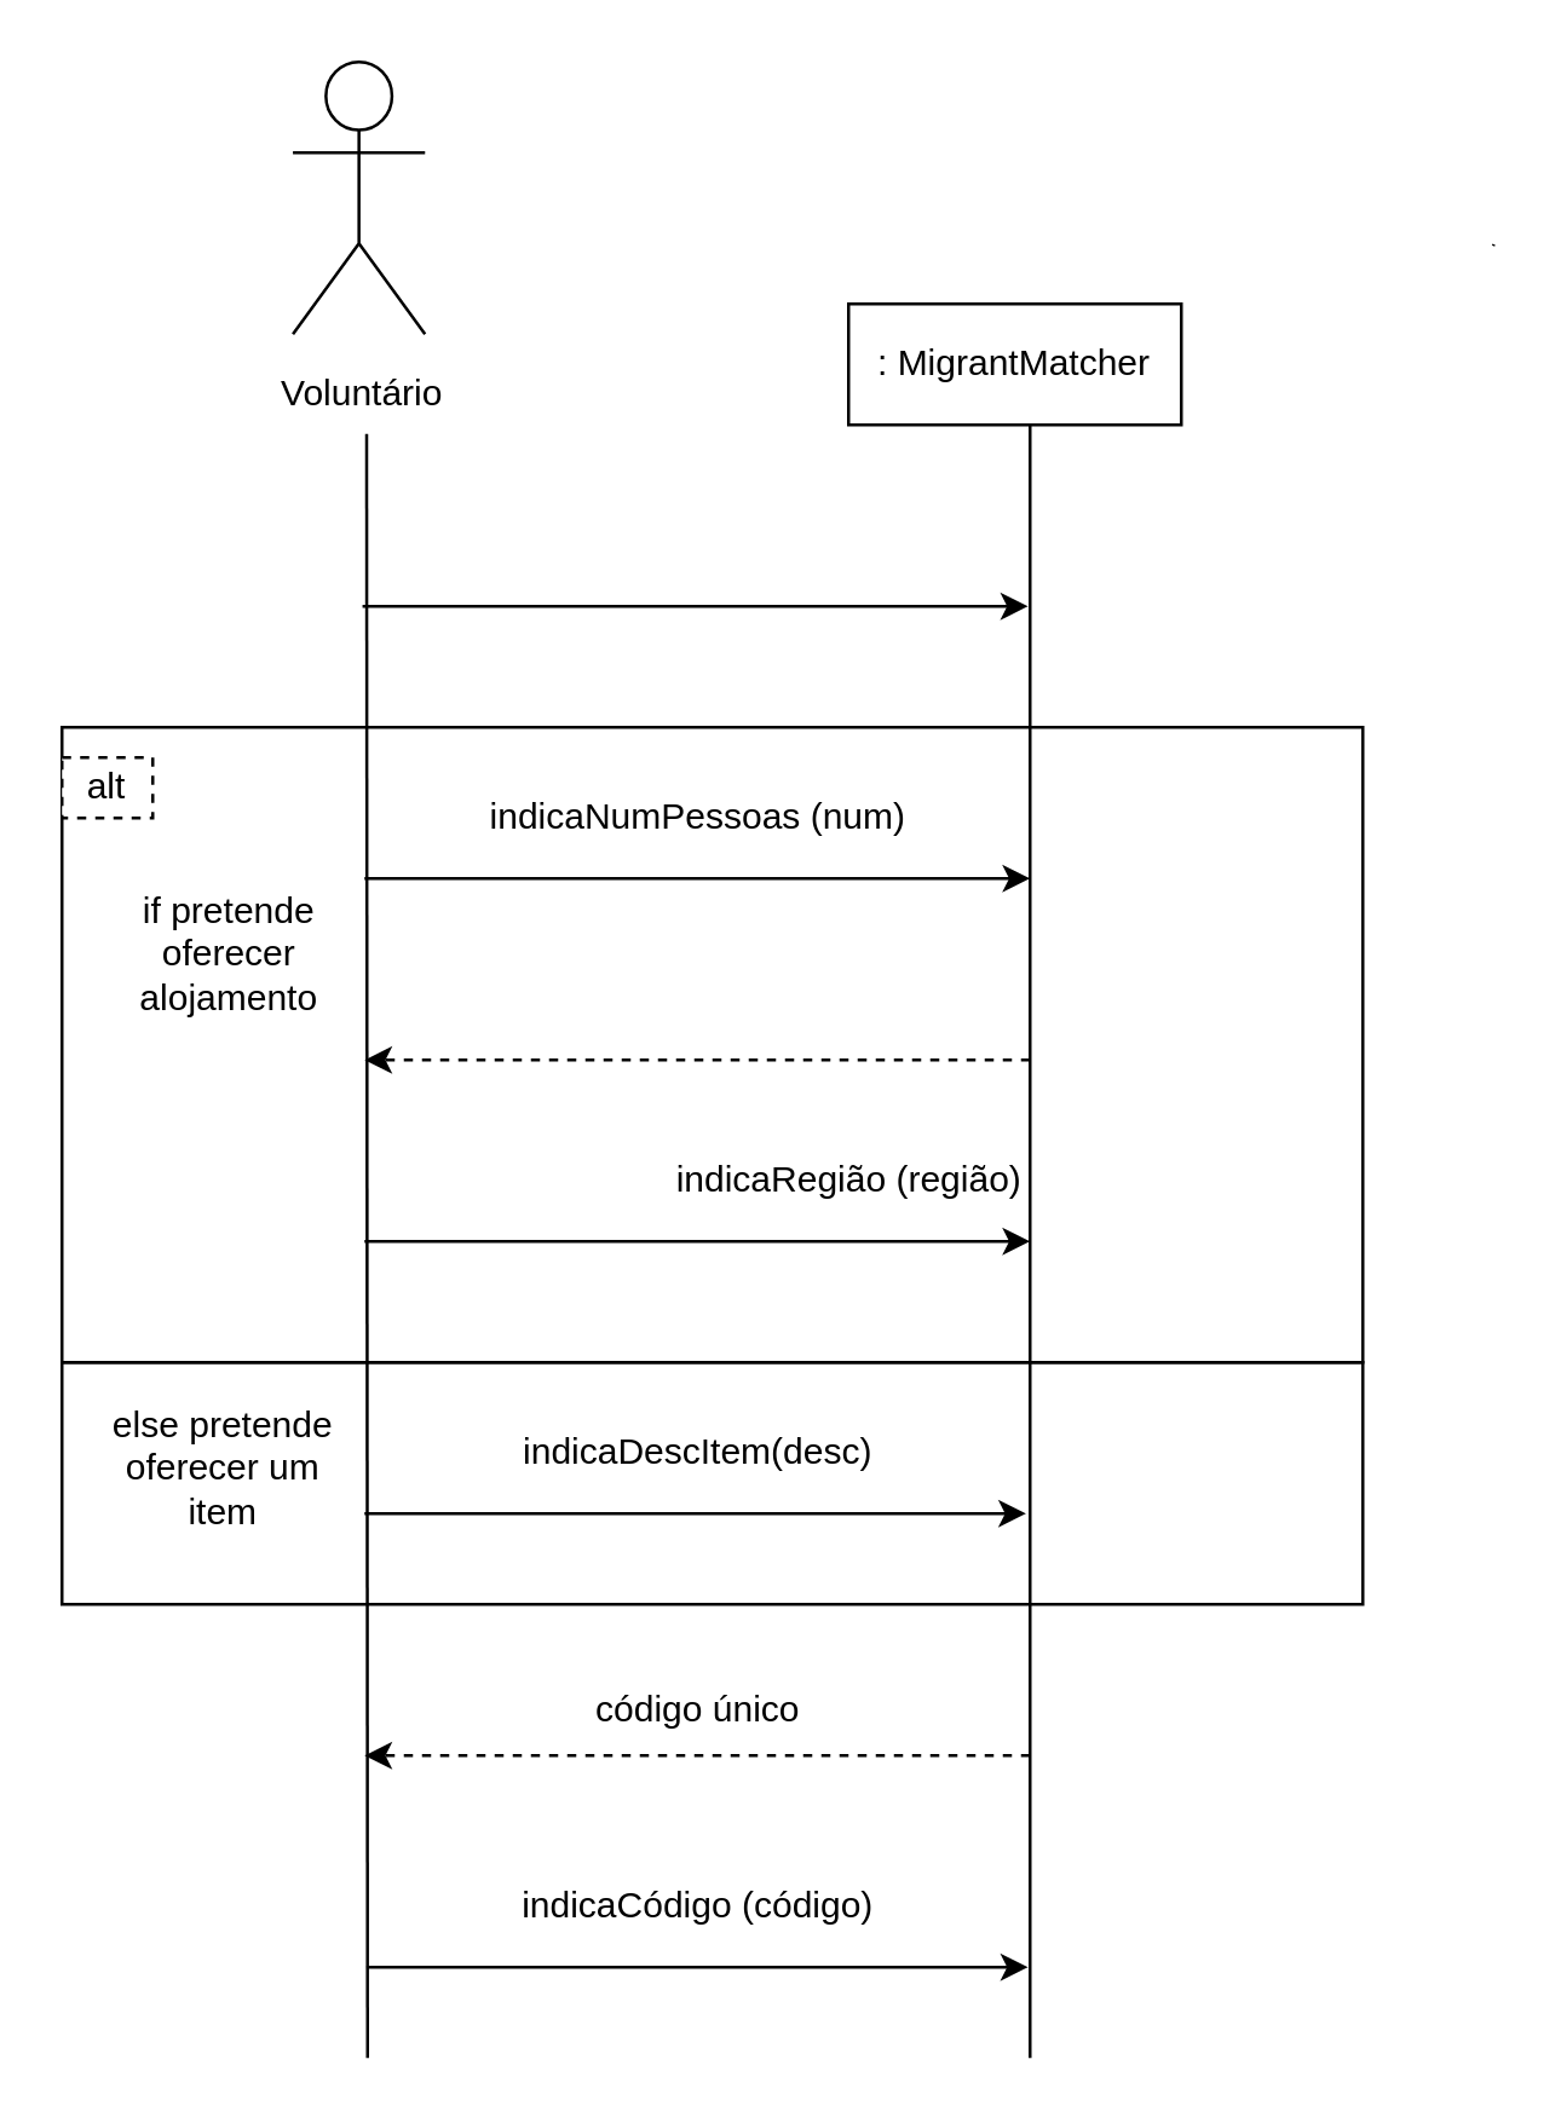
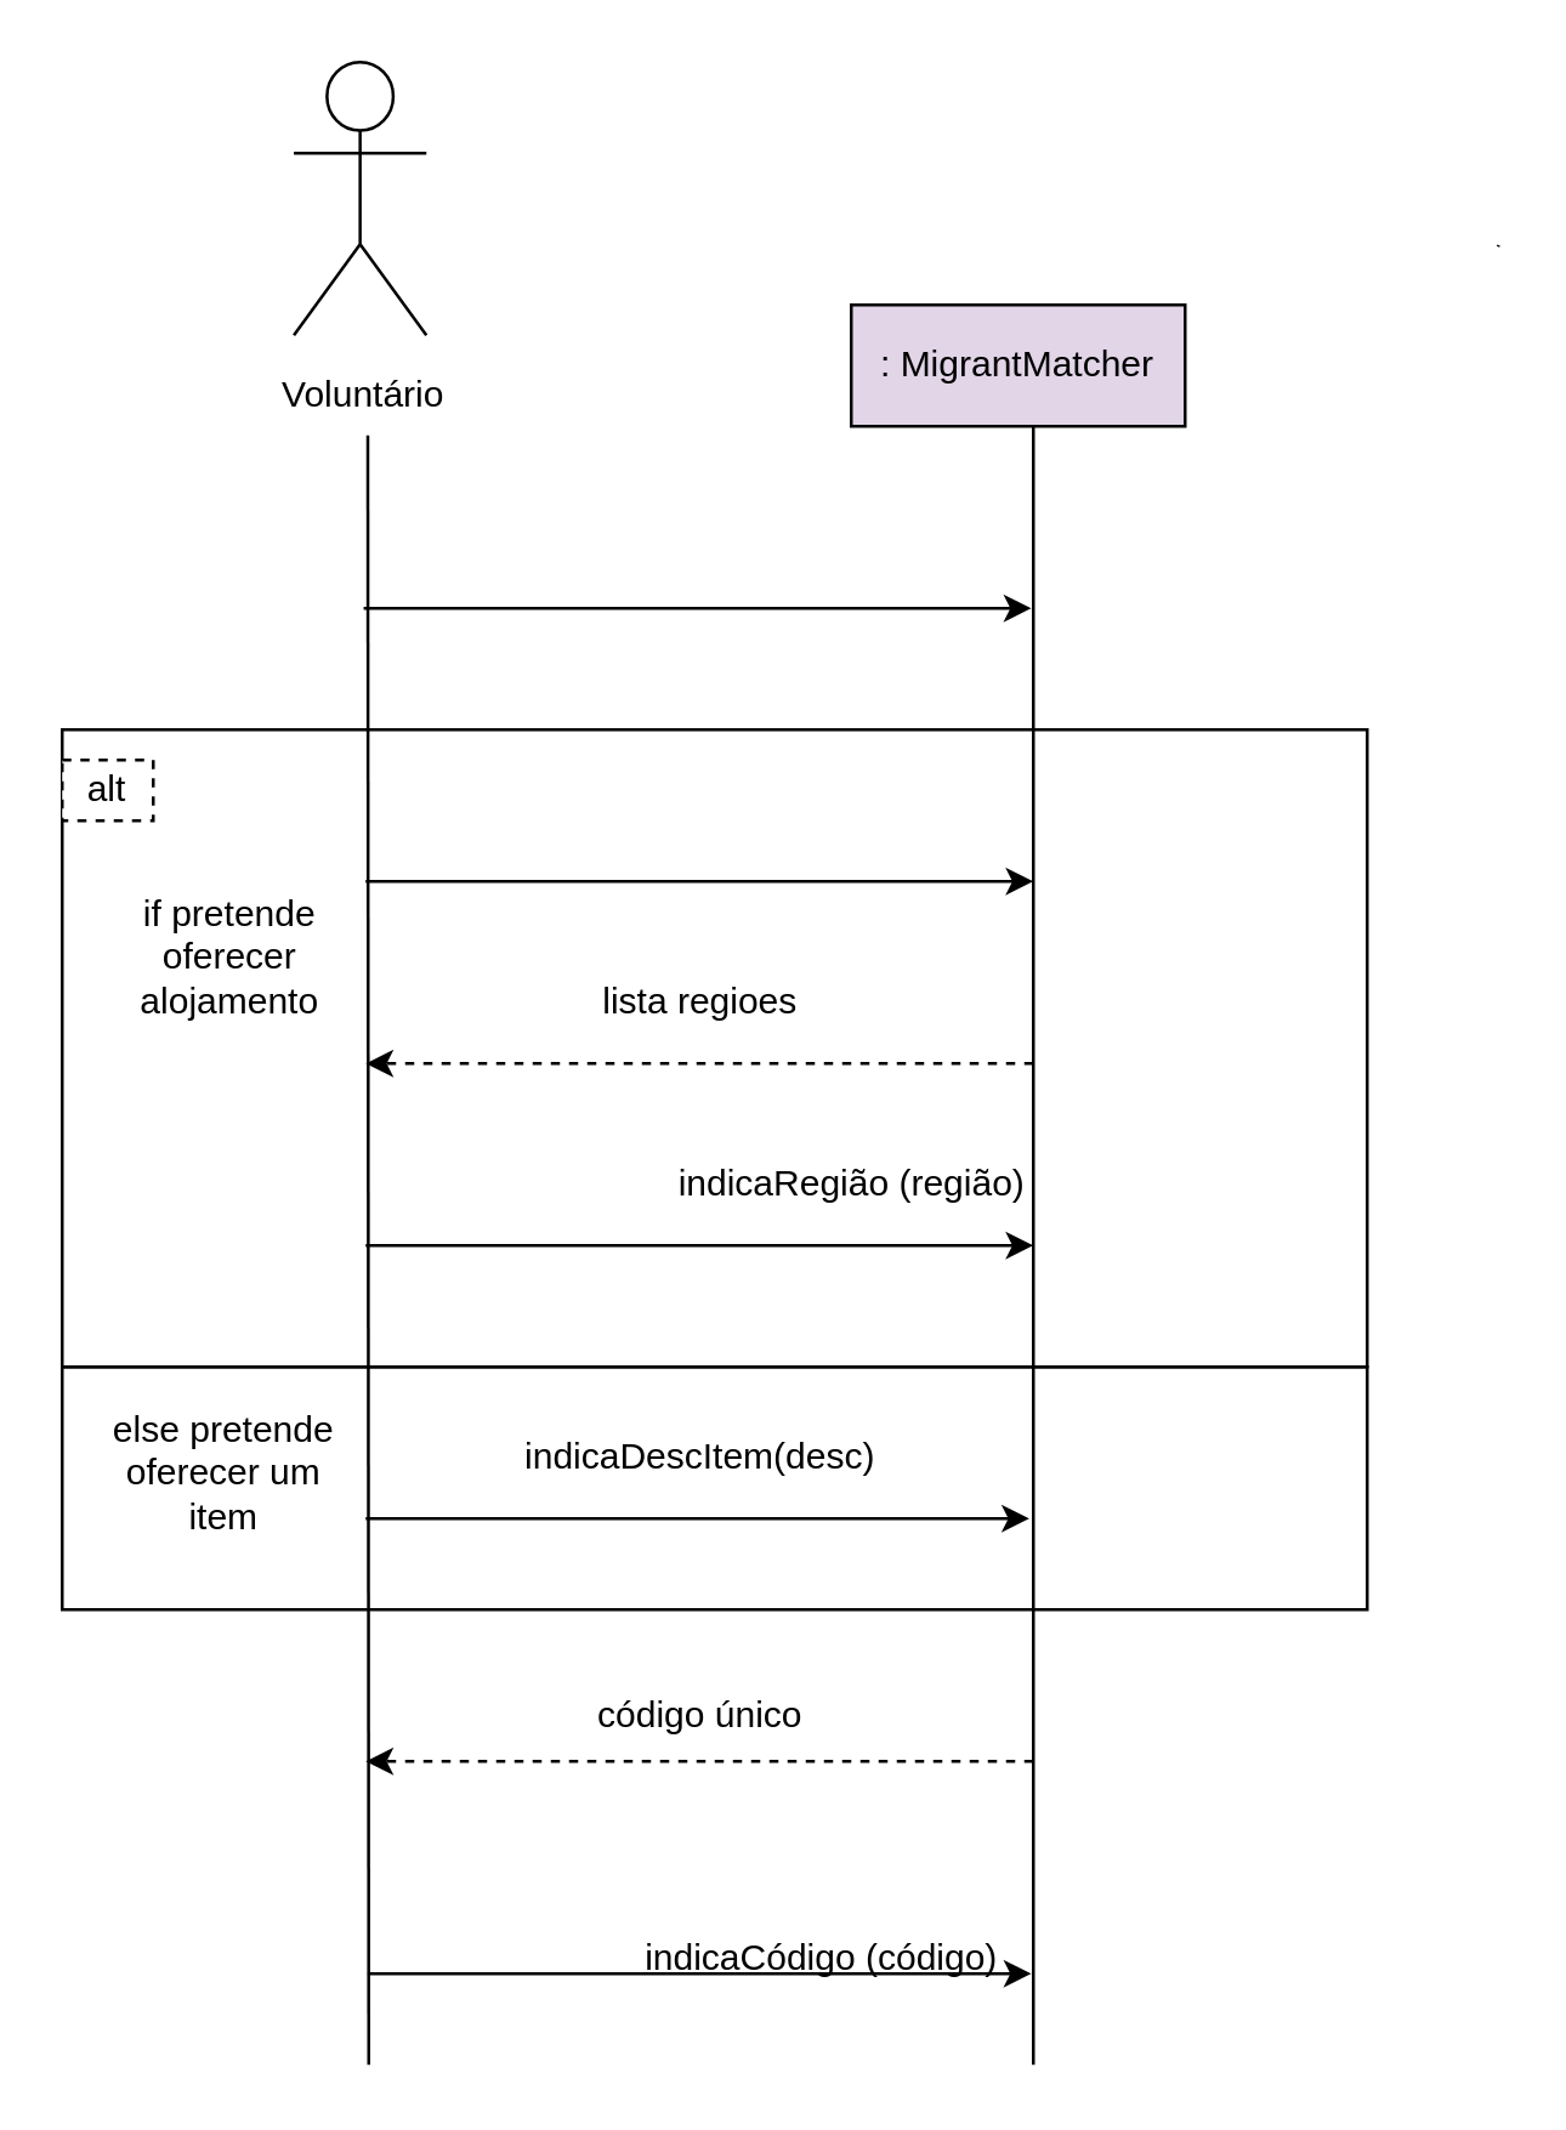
- <mxCell id="6" value=": MigrantMatcher" style="whiteSpace=wrap;html=1;" vertex="1" parent="1"><mxGeometry x="280" y="100" width="110" height="40" as="geometry" /></mxCell>
+ <mxCell id="6" value=": MigrantMatcher" style="whiteSpace=wrap;html=1;fillColor=#e1d5e7;" vertex="1" parent="1"><mxGeometry x="280" y="100" width="110" height="40" as="geometry" /></mxCell>
- <mxCell id="12" value="indicaNumPessoas (num)" style="text;html=1;resizable=0;autosize=1;align=center;verticalAlign=middle;points=[];fillColor=none;strokeColor=none;rounded=0;" vertex="1" parent="1"><mxGeometry x="155" y="260" width="150" height="20" as="geometry" /></mxCell>
+ <mxCell id="13" value="lista regioes" style="text;html=1;align=center;verticalAlign=middle;resizable=0;points=[];autosize=1;strokeColor=none;fillColor=none;" vertex="1" parent="1"><mxGeometry x="190" y="320" width="80" height="20" as="geometry" /></mxCell>
- <mxCell id="24" value="indicaCódigo (código)" style="text;html=1;resizable=0;autosize=1;align=center;verticalAlign=middle;points=[];fillColor=none;strokeColor=none;rounded=0;" vertex="1" parent="1"><mxGeometry x="165" y="620" width="130" height="20" as="geometry" /></mxCell>
+ <mxCell id="24" value="indicaCódigo (código)" style="text;html=1;resizable=0;autosize=1;align=center;verticalAlign=middle;points=[];fillColor=none;strokeColor=none;rounded=0;" vertex="1" parent="1"><mxGeometry x="205" y="635" width="130" height="20" as="geometry" /></mxCell>
